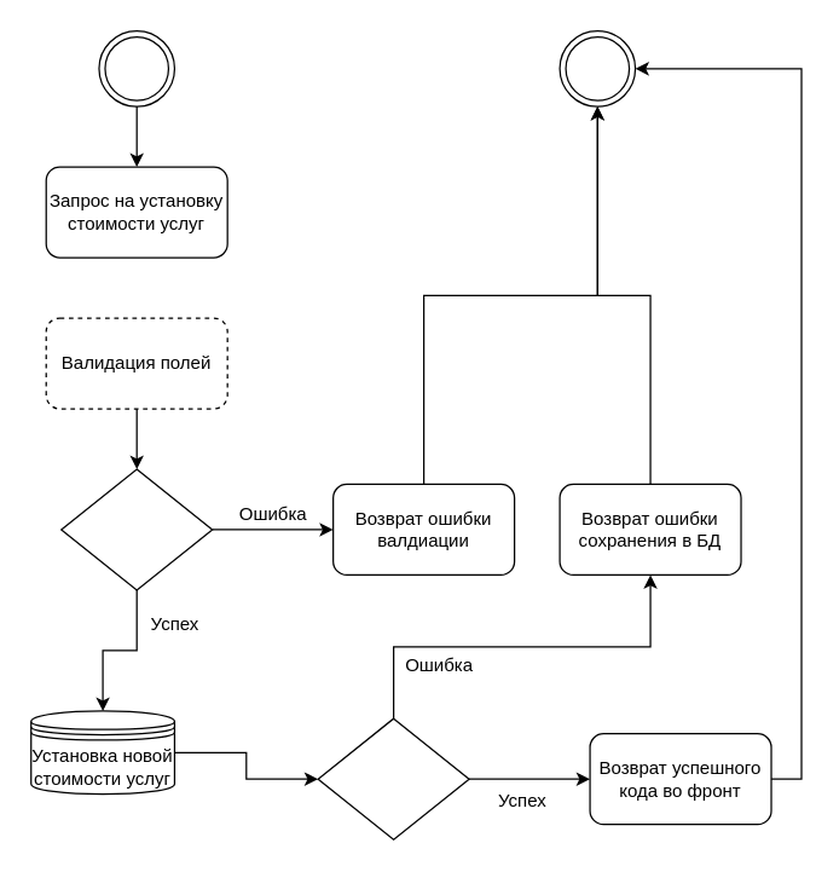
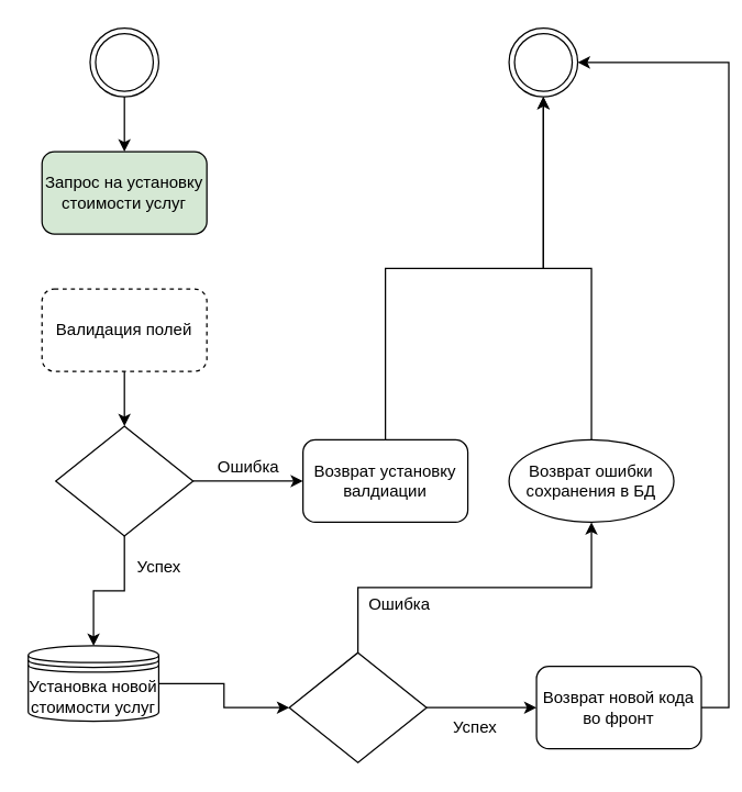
- <mxCell id="2" value="Запрос на установку стоимости услуг" style="rounded=1;whiteSpace=wrap;html=1;fontSize=12;glass=0;strokeWidth=1;shadow=0;" parent="1" vertex="1"><mxGeometry x="30" y="110" width="120" height="60" as="geometry" /></mxCell>
+ <mxCell id="2" value="Запрос на установку стоимости услуг" style="rounded=1;whiteSpace=wrap;html=1;fontSize=12;glass=0;strokeWidth=1;shadow=0;fillColor=#d5e8d4;" parent="1" vertex="1"><mxGeometry x="30" y="110" width="120" height="60" as="geometry" /></mxCell>
- <mxCell id="13" value="Возврат ошибки валдиации" style="rounded=1;whiteSpace=wrap;html=1;" vertex="1" parent="1"><mxGeometry x="220" y="320" width="120" height="60" as="geometry" /></mxCell>
+ <mxCell id="13" value="Возврат установку валдиации" style="rounded=1;whiteSpace=wrap;html=1;" vertex="1" parent="1"><mxGeometry x="220" y="320" width="120" height="60" as="geometry" /></mxCell>
- <mxCell id="25" value="Возврат ошибки сохранения в БД" style="rounded=1;whiteSpace=wrap;html=1;" vertex="1" parent="1"><mxGeometry x="370" y="320" width="120" height="60" as="geometry" /></mxCell>
+ <mxCell id="25" value="Возврат ошибки сохранения в БД" style="ellipse;whiteSpace=wrap;html=1;" vertex="1" parent="1"><mxGeometry x="370" y="320" width="120" height="60" as="geometry" /></mxCell>
- <mxCell id="15" value="Возврат успешного кода во фронт" style="rounded=1;whiteSpace=wrap;html=1;" vertex="1" parent="1"><mxGeometry x="390" y="485" width="120" height="60" as="geometry" /></mxCell>
+ <mxCell id="15" value="Возврат новой кода во фронт" style="rounded=1;whiteSpace=wrap;html=1;" vertex="1" parent="1"><mxGeometry x="390" y="485" width="120" height="60" as="geometry" /></mxCell>
